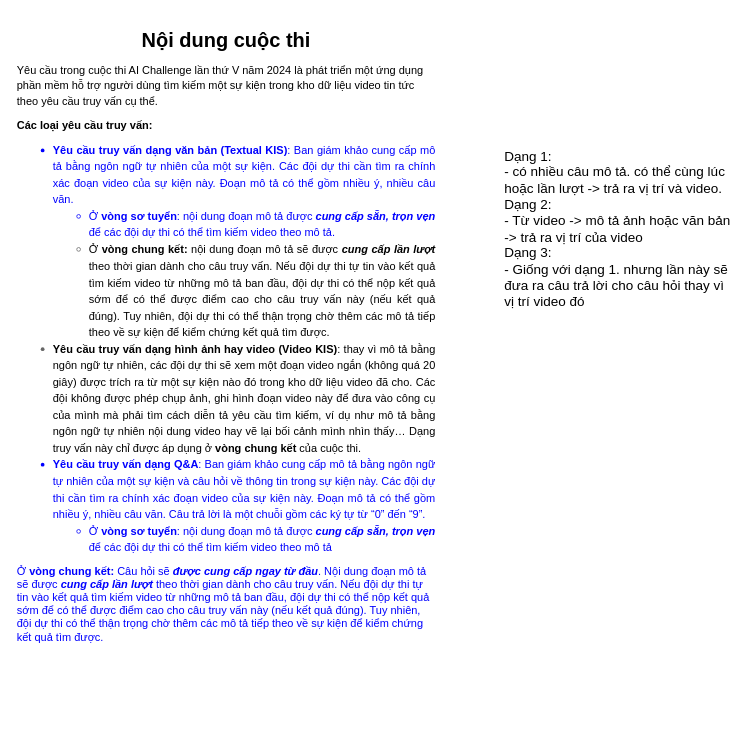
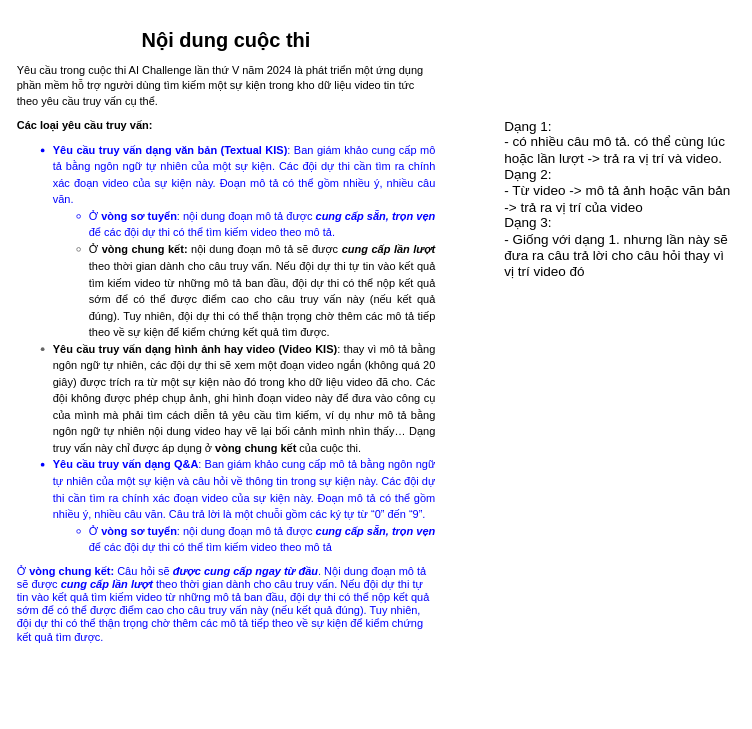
- <mxCell id="3" value="Dạng 1:&lt;div&gt;- có nhiều câu mô tả. có thể cùng lúc hoặc lần lượt -&amp;gt;&lt;span style=&quot;background-color: initial;&quot;&gt;&amp;nbsp;trả ra vị trí và video.&lt;/span&gt;&lt;/div&gt;&lt;div&gt;&lt;span style=&quot;background-color: initial;&quot;&gt;Dạng 2:&lt;/span&gt;&lt;/div&gt;&lt;div&gt;&lt;span style=&quot;background-color: initial;&quot;&gt;- Từ video -&amp;gt; mô tả ảnh hoặc văn bản -&amp;gt; trả ra vị trí của video&lt;/span&gt;&lt;/div&gt;&lt;div&gt;&lt;span style=&quot;background-color: initial;&quot;&gt;Dạng 3:&lt;/span&gt;&lt;/div&gt;&lt;div&gt;&lt;span style=&quot;background-color: initial;&quot;&gt;- Giống với dạng 1. nhưng lần này sẽ đưa ra câu trả lời cho câu hỏi thay vì vị trí video đó&lt;/span&gt;&lt;/div&gt;" style="text;html=1;align=left;verticalAlign=middle;whiteSpace=wrap;rounded=0;fontSize=18;" vertex="1" parent="1"><mxGeometry x="670" y="210" width="310" height="190" as="geometry" /></mxCell>
+ <mxCell id="3" value="Dạng 1:&lt;div&gt;- có nhiều câu mô tả. có thể cùng lúc hoặc lần lượt -&amp;gt;&lt;span style=&quot;background-color: initial;&quot;&gt;&amp;nbsp;trả ra vị trí và video.&lt;/span&gt;&lt;/div&gt;&lt;div&gt;&lt;span style=&quot;background-color: initial;&quot;&gt;Dạng 2:&lt;/span&gt;&lt;/div&gt;&lt;div&gt;&lt;span style=&quot;background-color: initial;&quot;&gt;- Từ video -&amp;gt; mô tả ảnh hoặc văn bản -&amp;gt; trả ra vị trí của video&lt;/span&gt;&lt;/div&gt;&lt;div&gt;&lt;span style=&quot;background-color: initial;&quot;&gt;Dạng 3:&lt;/span&gt;&lt;/div&gt;&lt;div&gt;&lt;span style=&quot;background-color: initial;&quot;&gt;- Giống với dạng 1. nhưng lần này sẽ đưa ra câu trả lời cho câu hỏi thay vì vị trí video đó&lt;/span&gt;&lt;/div&gt;" style="text;html=1;align=left;verticalAlign=middle;whiteSpace=wrap;rounded=0;fontSize=18;" vertex="1" parent="1"><mxGeometry x="670" y="170" width="310" height="190" as="geometry" /></mxCell>
